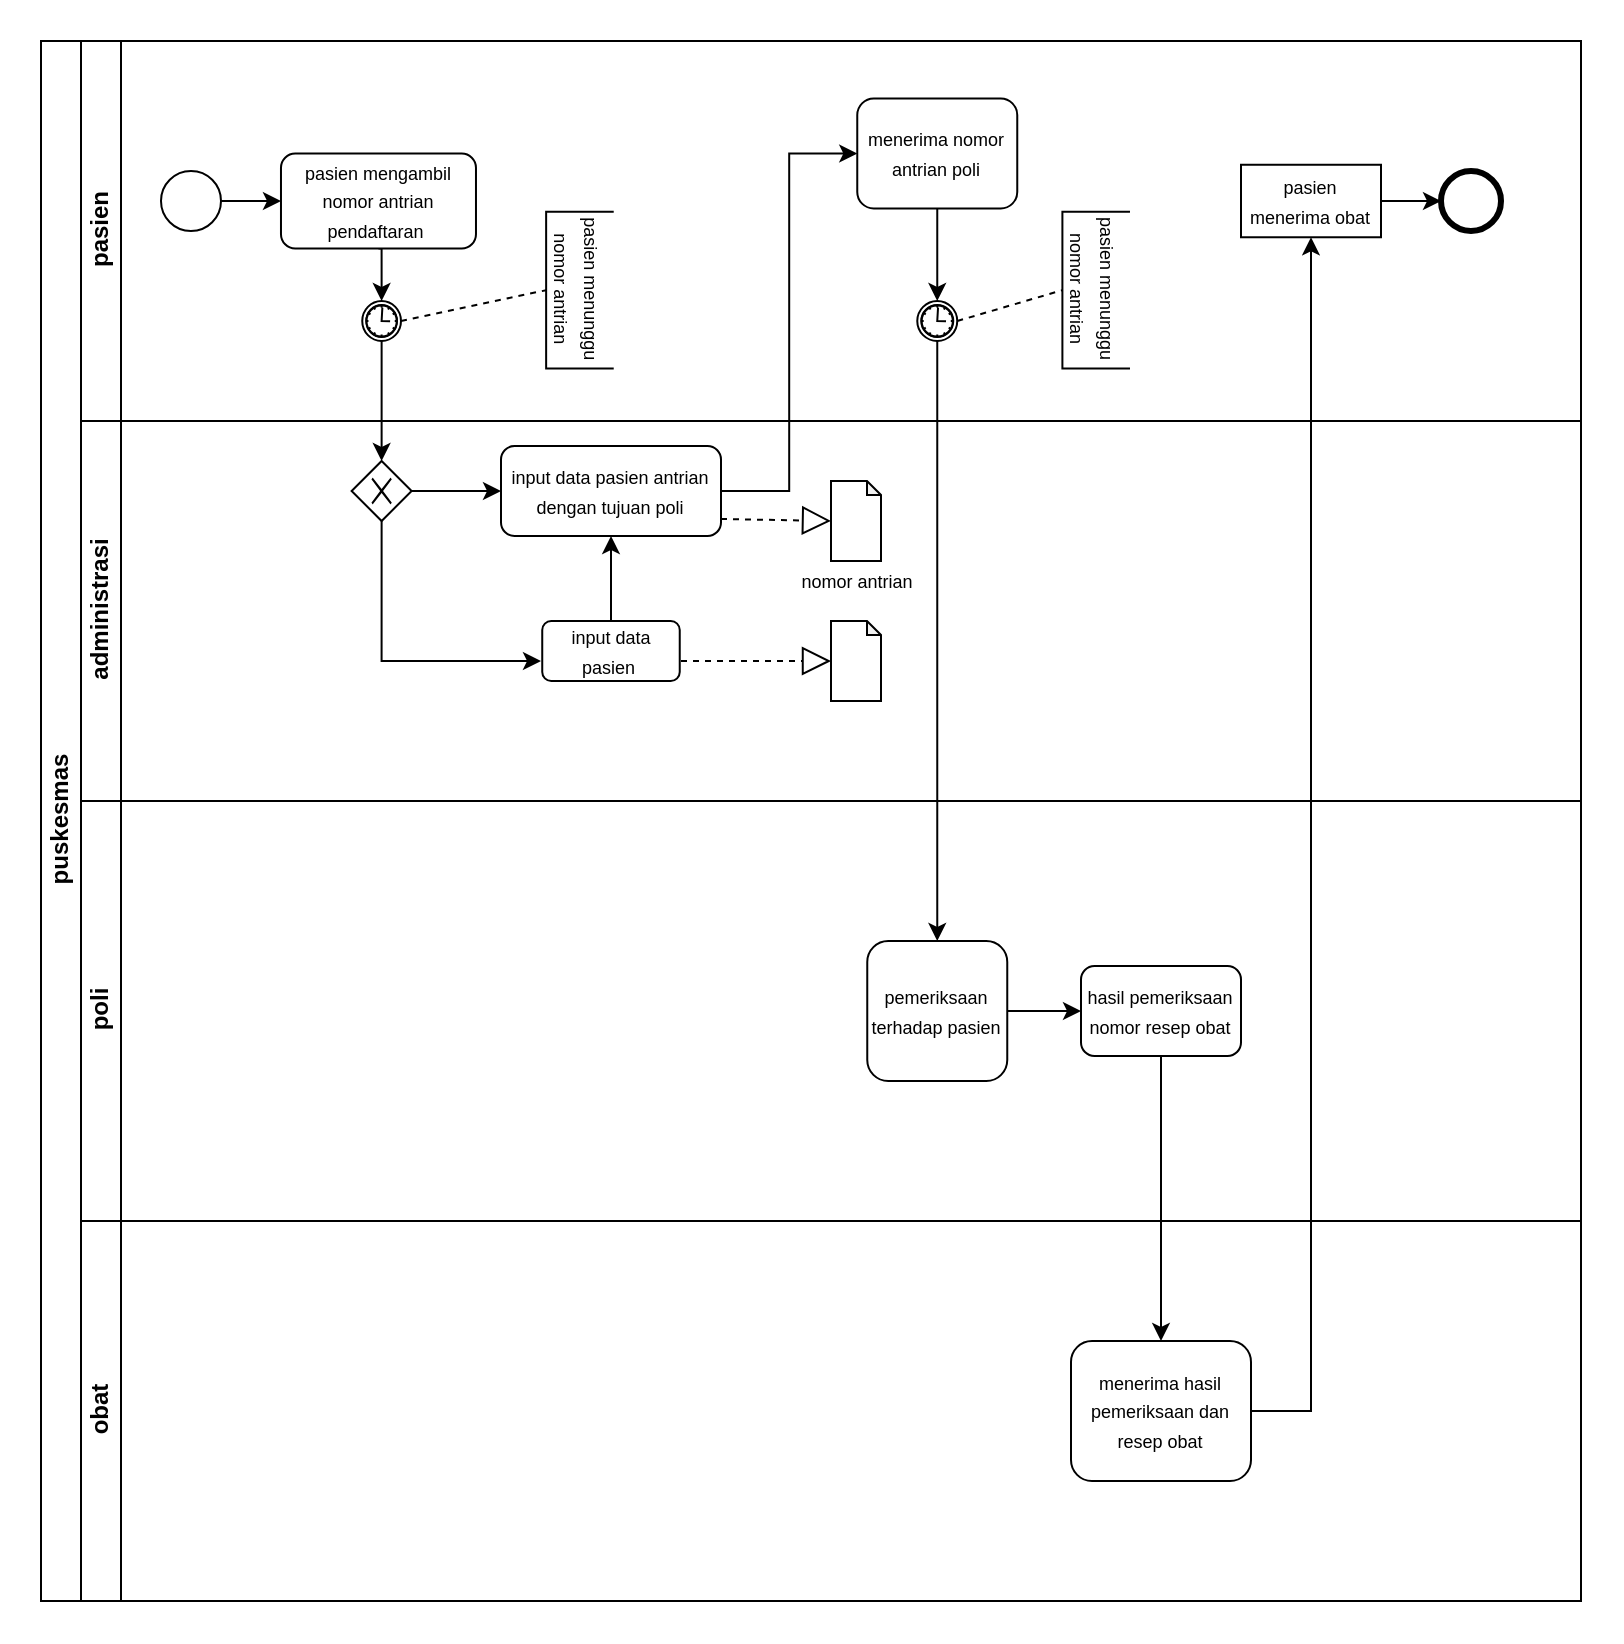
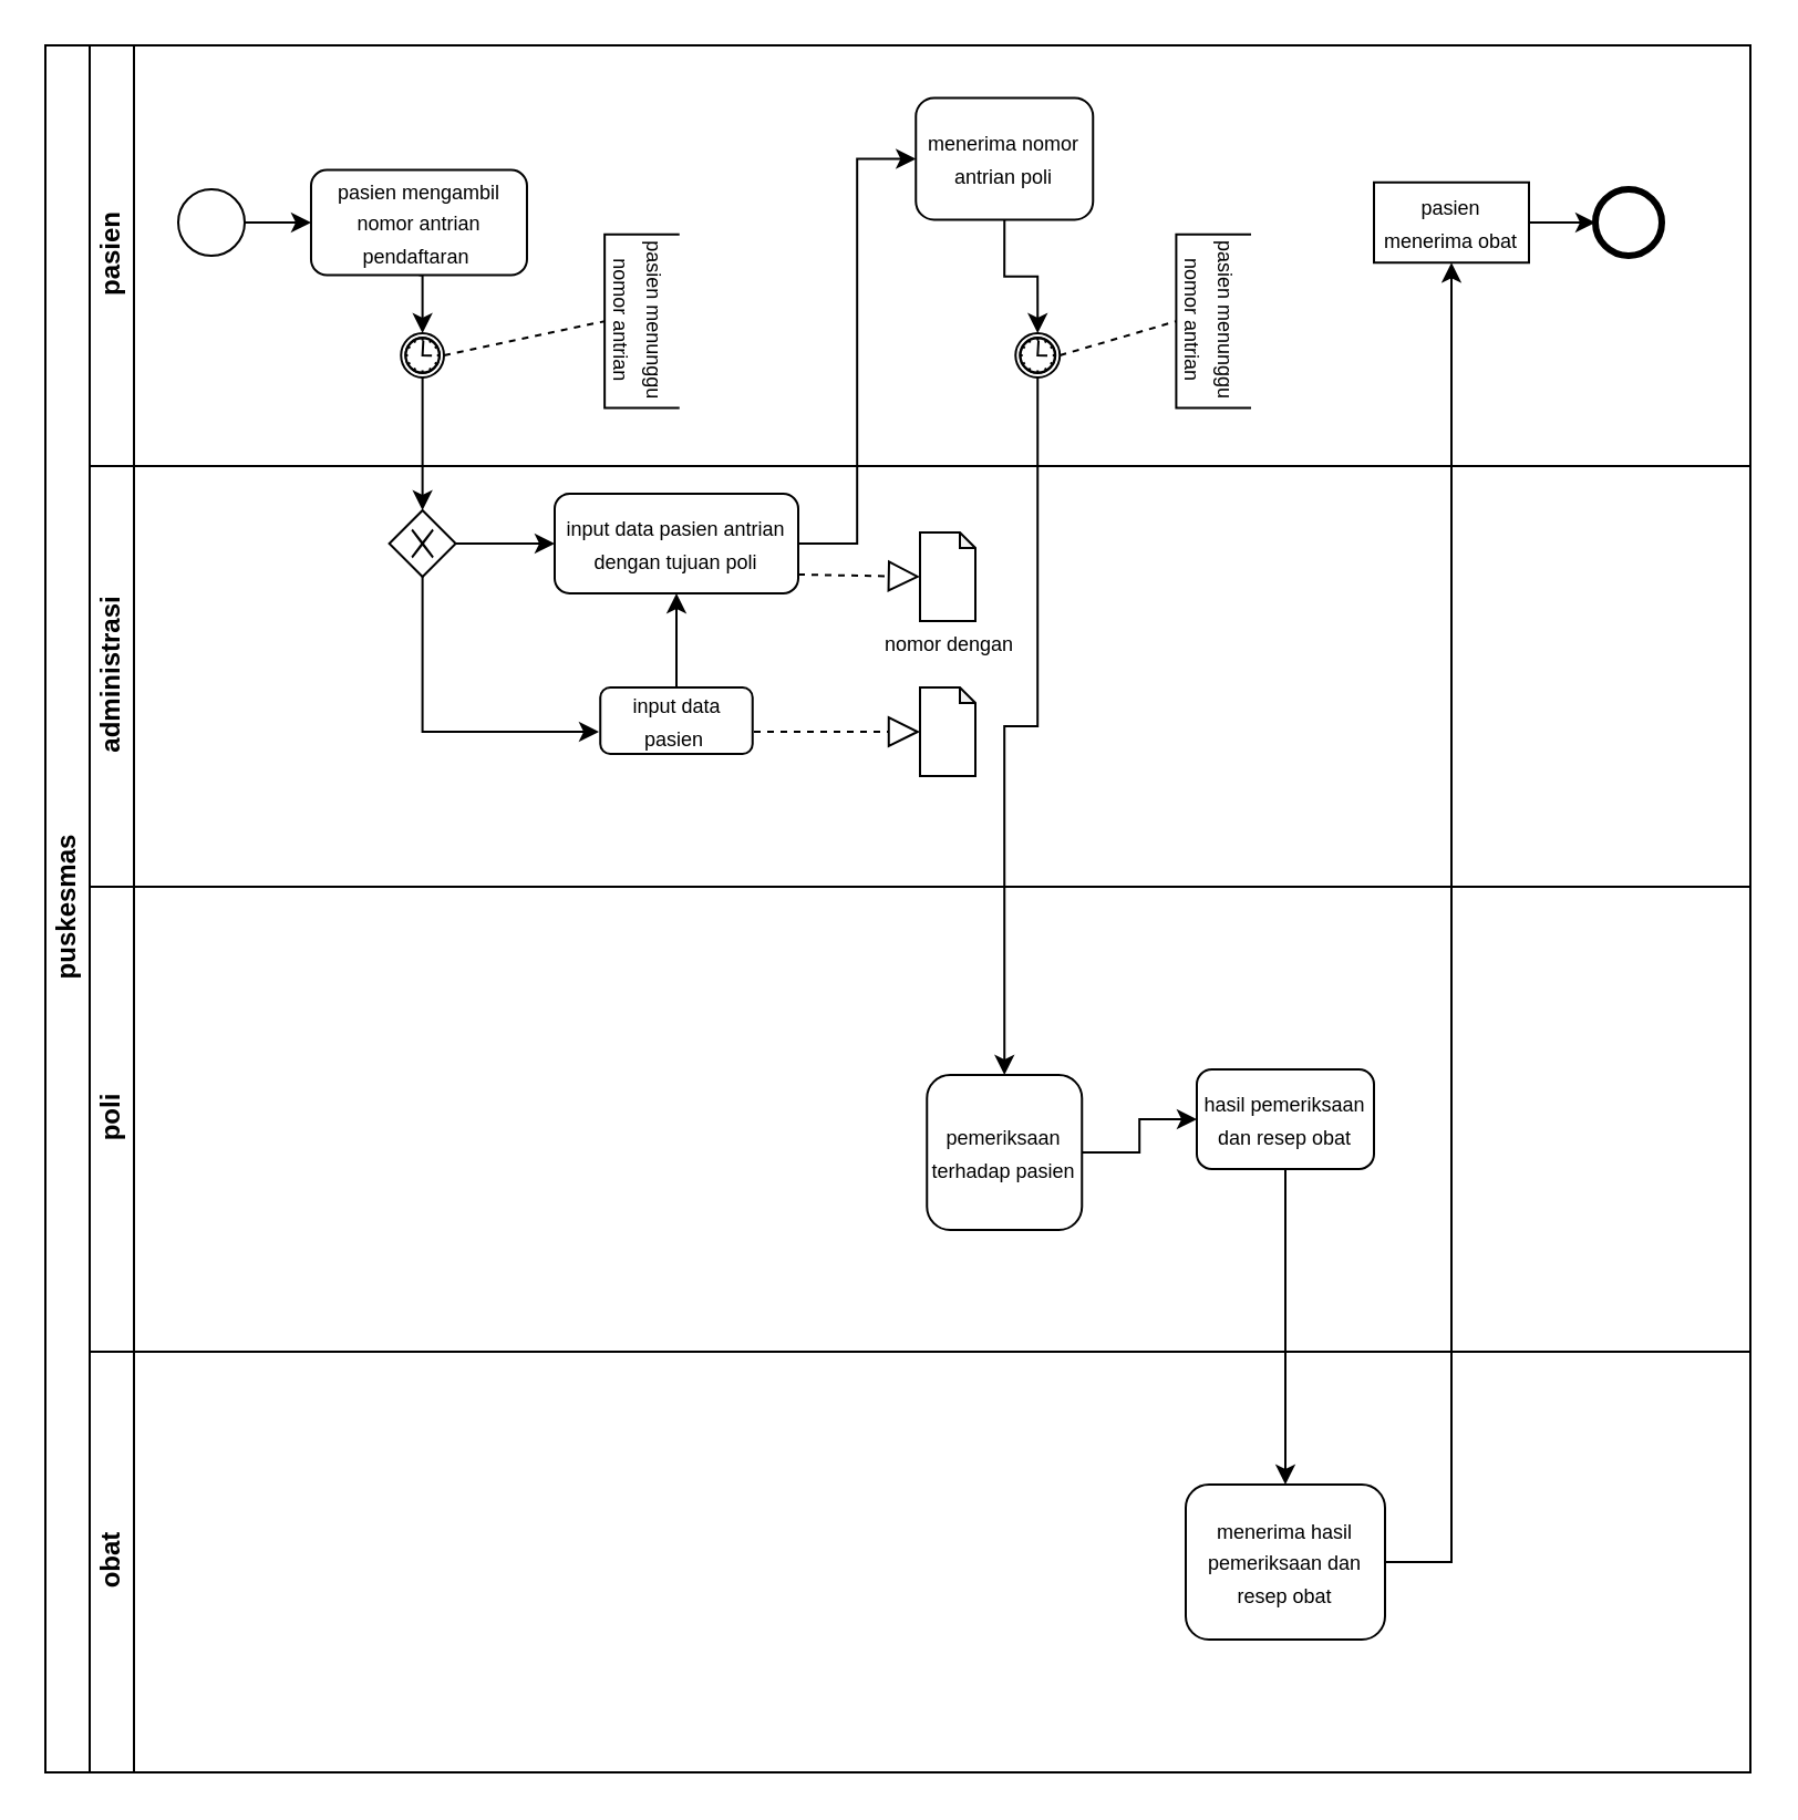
- <mxCell id="9" value="&lt;font style=&quot;font-size: 9px&quot;&gt;menerima nomor antrian poli&lt;/font&gt;" style="rounded=1;whiteSpace=wrap;html=1;" parent="3" vertex="1"><mxGeometry x="388.13" y="28.75" width="80" height="55" as="geometry" /></mxCell>
+ <mxCell id="9" value="&lt;font style=&quot;font-size: 9px&quot;&gt;menerima nomor antrian poli&lt;/font&gt;" style="rounded=1;whiteSpace=wrap;html=1;" parent="3" vertex="1"><mxGeometry x="373.13" y="23.75" width="80" height="55" as="geometry" /></mxCell>
- <mxCell id="28" value="&lt;font style=&quot;font-size: 9px&quot;&gt;nomor antrian&lt;/font&gt;" style="text;html=1;align=center;verticalAlign=middle;resizable=0;points=[];autosize=1;" vertex="1" parent="19"><mxGeometry x="352.5" y="70" width="70" height="20" as="geometry" /></mxCell>
+ <mxCell id="28" value="&lt;font style=&quot;font-size: 9px&quot;&gt;nomor dengan&lt;/font&gt;" style="text;html=1;align=center;verticalAlign=middle;resizable=0;points=[];autosize=1;" vertex="1" parent="19"><mxGeometry x="352.5" y="70" width="70" height="20" as="geometry" /></mxCell>
- <mxCell id="31" value="&lt;font style=&quot;font-size: 9px&quot;&gt;pemeriksaan terhadap pasien&lt;/font&gt;" style="rounded=1;whiteSpace=wrap;html=1;" parent="29" vertex="1"><mxGeometry x="393.13" y="70" width="70" height="70" as="geometry" /></mxCell>
+ <mxCell id="31" value="&lt;font style=&quot;font-size: 9px&quot;&gt;pemeriksaan terhadap pasien&lt;/font&gt;" style="rounded=1;whiteSpace=wrap;html=1;" parent="29" vertex="1"><mxGeometry x="378.13" y="85" width="70" height="70" as="geometry" /></mxCell>
- <mxCell id="32" value="&lt;font style=&quot;font-size: 9px&quot;&gt;hasil pemeriksaan nomor resep obat&lt;/font&gt;" style="rounded=1;whiteSpace=wrap;html=1;" parent="29" vertex="1"><mxGeometry x="500" y="82.5" width="80" height="45" as="geometry" /></mxCell>
+ <mxCell id="32" value="&lt;font style=&quot;font-size: 9px&quot;&gt;hasil pemeriksaan dan resep obat&lt;/font&gt;" style="rounded=1;whiteSpace=wrap;html=1;" parent="29" vertex="1"><mxGeometry x="500" y="82.5" width="80" height="45" as="geometry" /></mxCell>
